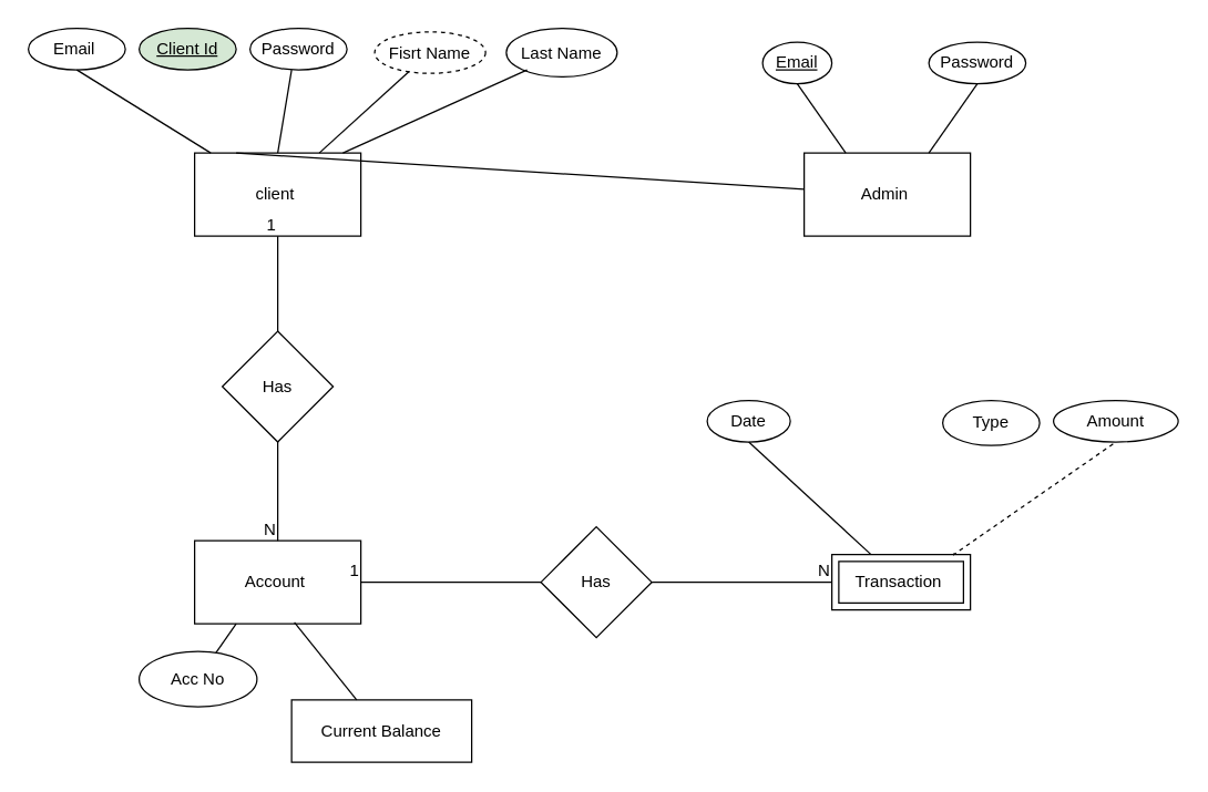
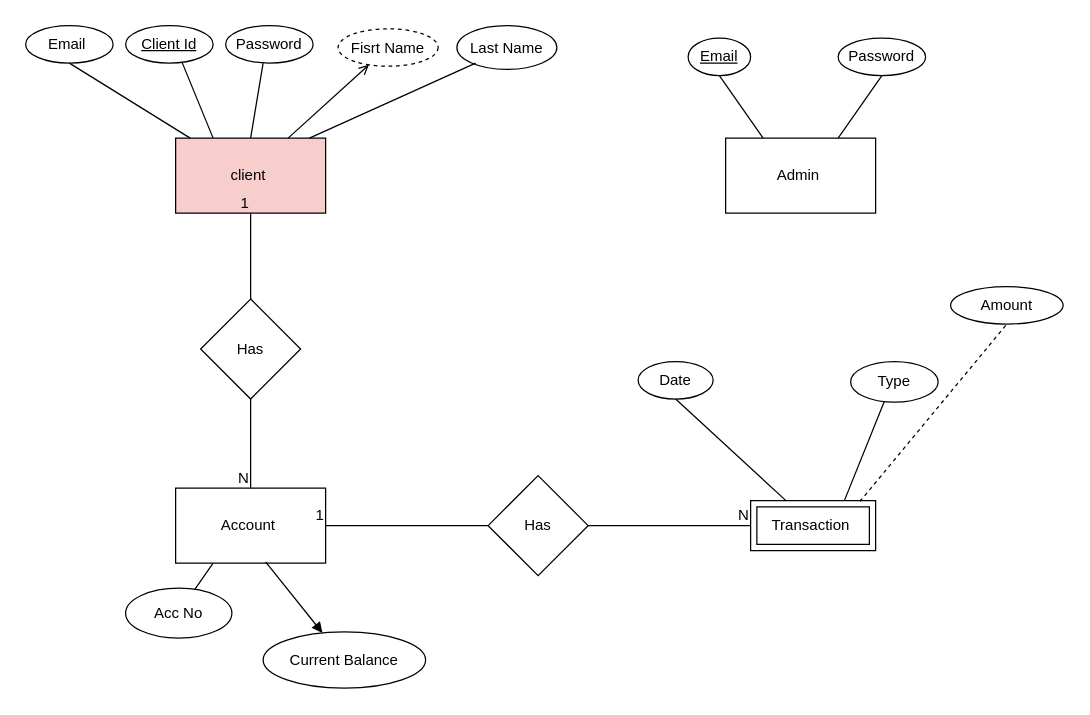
- <mxCell id="12" value="Client Id" style="ellipse;whiteSpace=wrap;html=1;align=center;fontStyle=4;fillColor=#d5e8d4;" parent="1" vertex="1"><mxGeometry x="100" y="20" width="70" height="30" as="geometry" /></mxCell>
+ <mxCell id="12" value="Client Id" style="ellipse;whiteSpace=wrap;html=1;align=center;fontStyle=4;" parent="1" vertex="1"><mxGeometry x="100" y="20" width="70" height="30" as="geometry" /></mxCell>
- <mxCell id="19" value="" style="endArrow=none;html=1;rounded=0;exitX=0.75;exitY=0;exitDx=0;exitDy=0;" edge="1" parent="1" source="2" target="14"><mxGeometry width="50" height="50" relative="1" as="geometry"><mxPoint x="420" y="250" as="sourcePoint" /><mxPoint x="470" y="200" as="targetPoint" /></mxGeometry></mxCell>
+ <mxCell id="19" value="" style="endArrow=open;html=1;rounded=0;exitX=0.75;exitY=0;exitDx=0;exitDy=0;" edge="1" parent="1" source="2" target="14"><mxGeometry width="50" height="50" relative="1" as="geometry"><mxPoint x="420" y="250" as="sourcePoint" /><mxPoint x="470" y="200" as="targetPoint" /></mxGeometry></mxCell>
- <mxCell id="18" value="" style="endArrow=none;html=1;rounded=0;exitX=0.25;exitY=0;exitDx=0;exitDy=0;" parent="1" source="2" target="3" edge="1"><mxGeometry width="50" height="50" relative="1" as="geometry"><mxPoint x="210" y="240" as="sourcePoint" /><mxPoint x="210" y="180" as="targetPoint" /></mxGeometry></mxCell>
+ <mxCell id="18" value="" style="endArrow=none;html=1;rounded=0;entryX=0.643;entryY=0.967;entryDx=0;entryDy=0;entryPerimeter=0;exitX=0.25;exitY=0;exitDx=0;exitDy=0;" parent="1" source="2" target="12" edge="1"><mxGeometry width="50" height="50" relative="1" as="geometry"><mxPoint x="210" y="240" as="sourcePoint" /><mxPoint x="210" y="180" as="targetPoint" /></mxGeometry></mxCell>
- <mxCell id="2" value="client&amp;nbsp;" style="rounded=0;whiteSpace=wrap;html=1;" parent="1" vertex="1"><mxGeometry x="140" y="110" width="120" height="60" as="geometry" /></mxCell>
+ <mxCell id="2" value="client&amp;nbsp;" style="rounded=0;whiteSpace=wrap;html=1;fillColor=#f8cecc;" parent="1" vertex="1"><mxGeometry x="140" y="110" width="120" height="60" as="geometry" /></mxCell>
- <mxCell id="38" value="Amount" style="ellipse;whiteSpace=wrap;html=1;align=center;" vertex="1" parent="1"><mxGeometry x="760" y="288.75" width="90" height="30" as="geometry" /></mxCell>
+ <mxCell id="38" value="Amount" style="ellipse;whiteSpace=wrap;html=1;align=center;" vertex="1" parent="1"><mxGeometry x="760" y="228.75" width="90" height="30" as="geometry" /></mxCell>
+ <mxCell id="37" value="" style="endArrow=none;html=1;rounded=0;entryX=0.386;entryY=0.977;entryDx=0;entryDy=0;entryPerimeter=0;exitX=0.75;exitY=0;exitDx=0;exitDy=0;" edge="1" parent="1" source="7" target="22"><mxGeometry relative="1" as="geometry"><mxPoint x="350" y="350" as="sourcePoint" /><mxPoint x="510" y="350" as="targetPoint" /></mxGeometry></mxCell>
- <mxCell id="27" value="" style="endArrow=none;html=1;rounded=0;exitX=0.6;exitY=0.983;exitDx=0;exitDy=0;exitPerimeter=0;" edge="1" parent="1" source="4" target="25"><mxGeometry width="50" height="50" relative="1" as="geometry"><mxPoint x="210" y="440" as="sourcePoint" /><mxPoint x="450" y="320" as="targetPoint" /></mxGeometry></mxCell>
+ <mxCell id="27" value="" style="endArrow=block;html=1;rounded=0;exitX=0.6;exitY=0.983;exitDx=0;exitDy=0;exitPerimeter=0;" edge="1" parent="1" source="4" target="25"><mxGeometry width="50" height="50" relative="1" as="geometry"><mxPoint x="210" y="440" as="sourcePoint" /><mxPoint x="450" y="320" as="targetPoint" /></mxGeometry></mxCell>
- <mxCell id="25" value="Current Balance" style="whiteSpace=wrap;html=1;rounded=0;" vertex="1" parent="1"><mxGeometry x="210" y="505" width="130" height="45" as="geometry" /></mxCell>
+ <mxCell id="25" value="Current Balance" style="ellipse;whiteSpace=wrap;html=1;" vertex="1" parent="1"><mxGeometry x="210" y="505" width="130" height="45" as="geometry" /></mxCell>
